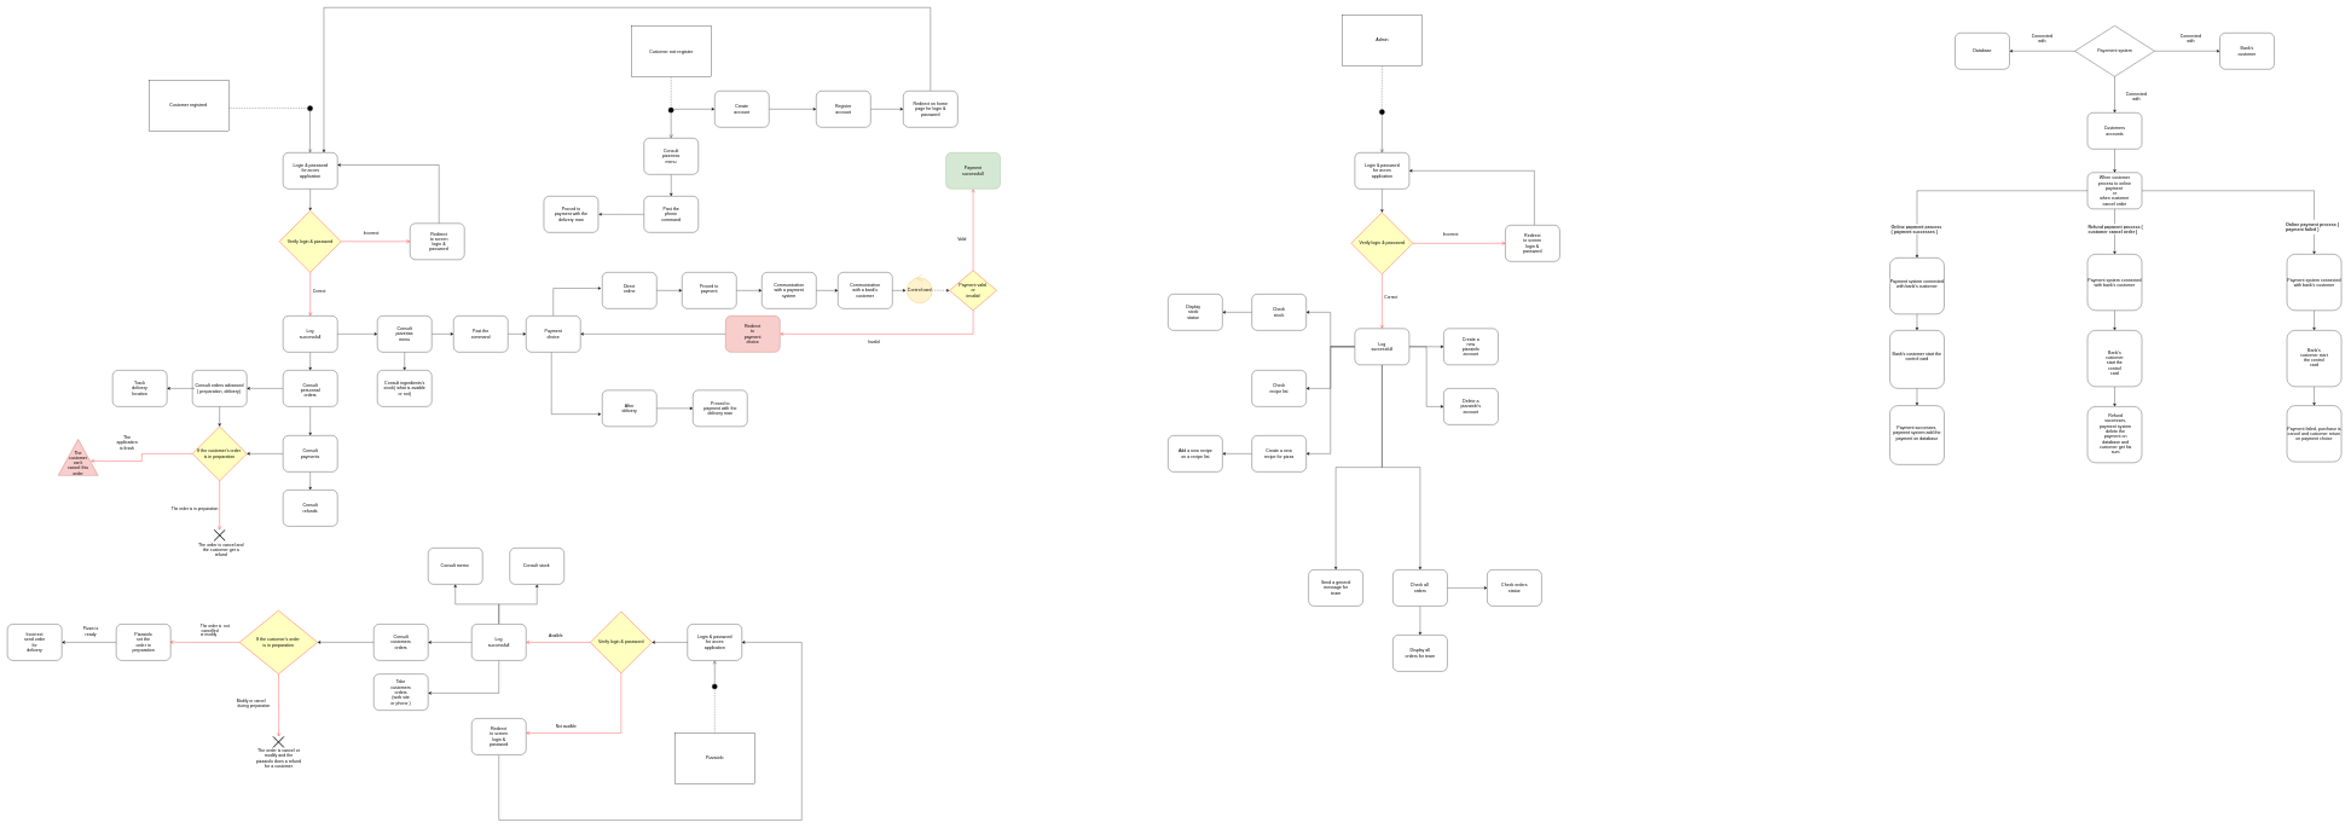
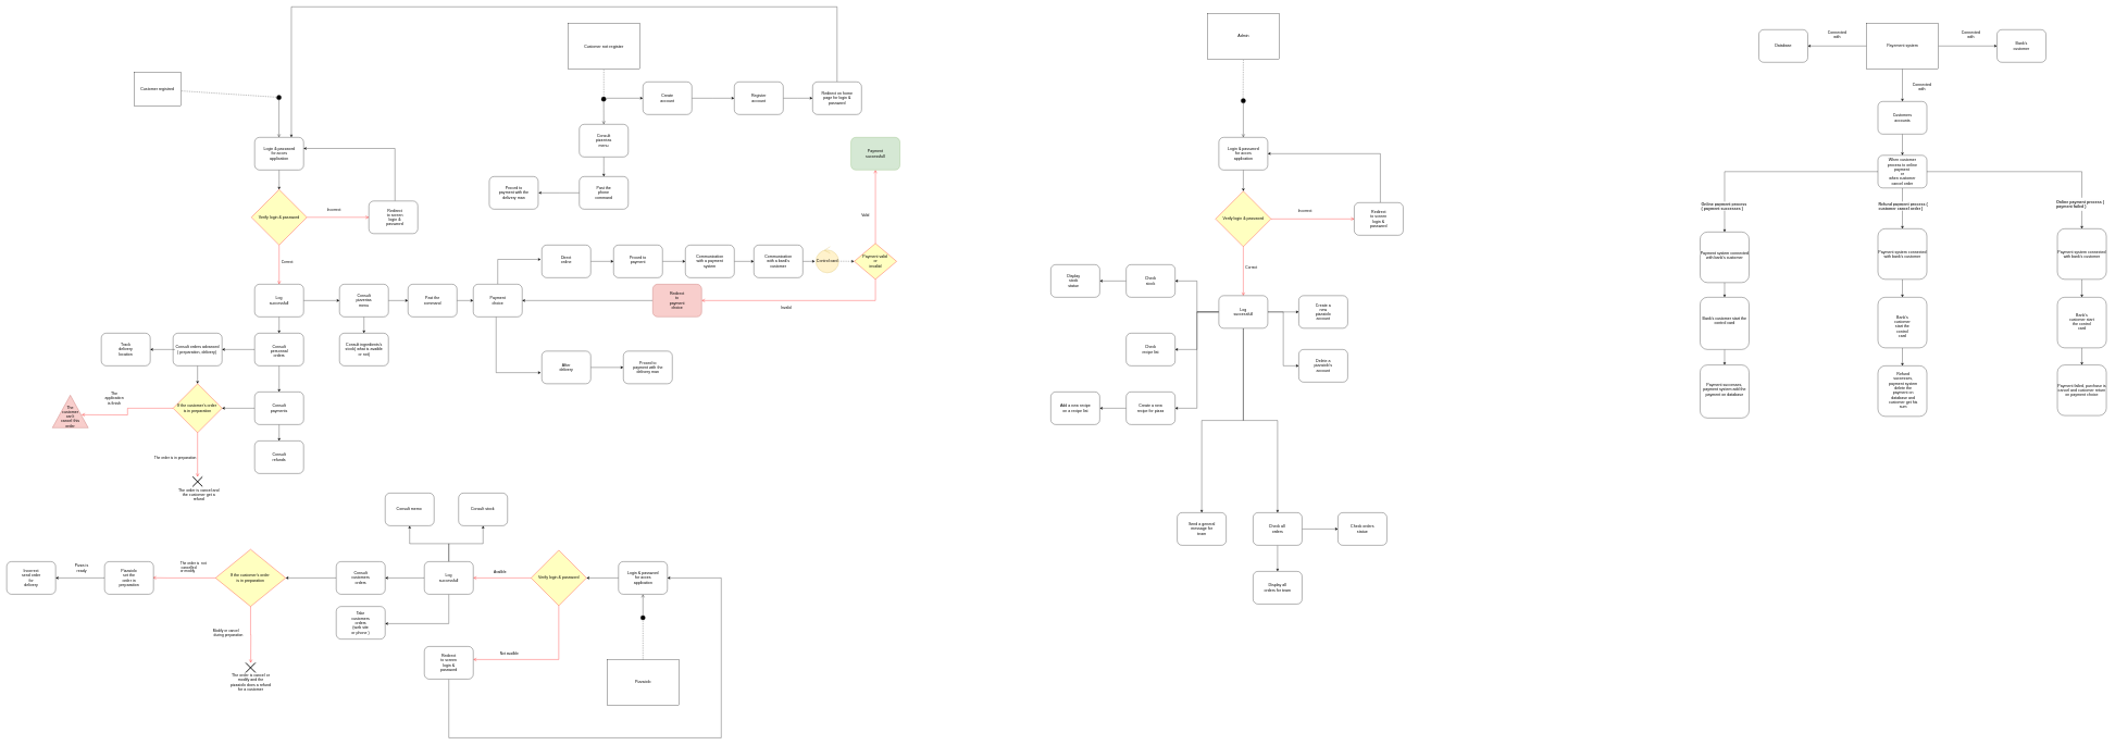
- <mxCell id="191" value="Payement system" style="rhombus;html=1;" parent="1" vertex="1"><mxGeometry x="5720" y="70" width="220" height="140" as="geometry" /></mxCell>
+ <mxCell id="191" value="Payement system" style="html=1;" parent="1" vertex="1"><mxGeometry x="5720" y="70" width="220" height="140" as="geometry" /></mxCell>
- <mxCell id="2" value="Customer registred&amp;nbsp;" style="html=1;" parent="1" vertex="1"><mxGeometry x="410" y="220" width="220" height="140" as="geometry" /></mxCell>
+ <mxCell id="2" value="Customer registred&amp;nbsp;" style="html=1;" parent="1" vertex="1"><mxGeometry x="410" y="220" width="145" height="105" as="geometry" /></mxCell>
